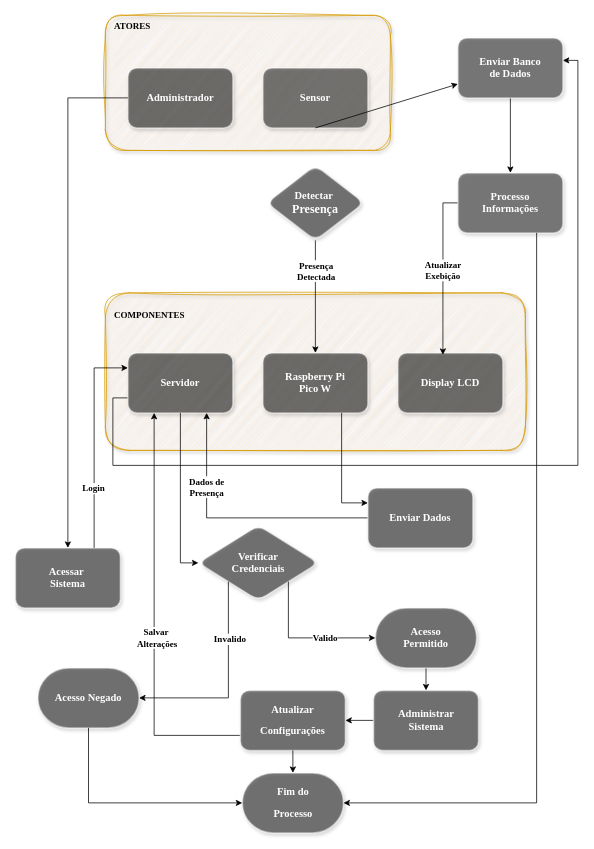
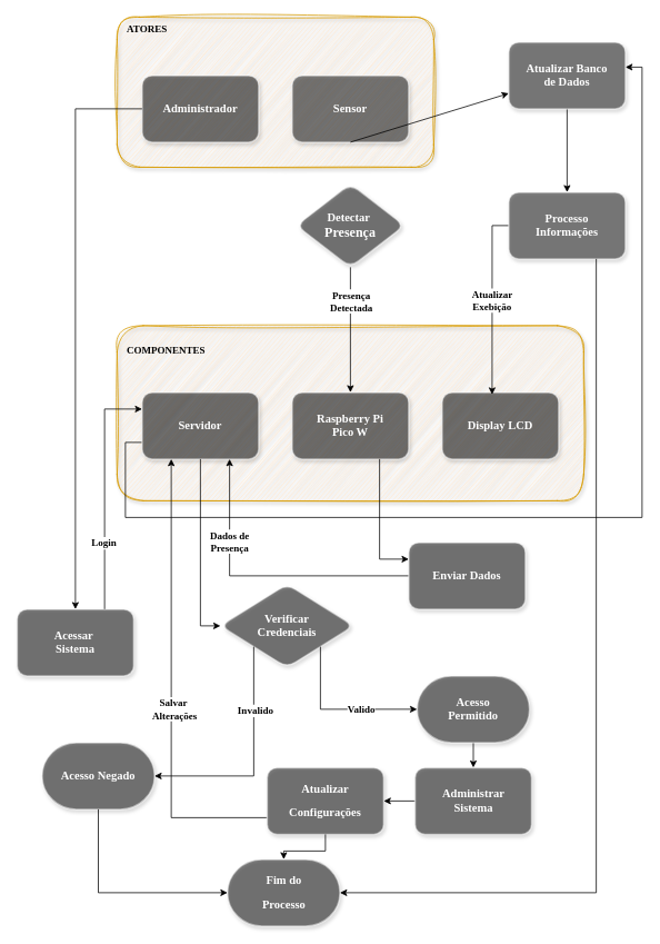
- <mxCell id="12" value="&lt;font style=&quot;font-size: 14px; color: rgb(255, 255, 255);&quot; face=&quot;Times New Roman&quot;&gt;&lt;b&gt;Enviar Banco&lt;/b&gt;&lt;/font&gt;&lt;div&gt;&lt;font style=&quot;font-size: 14px; color: rgb(255, 255, 255);&quot; face=&quot;Times New Roman&quot;&gt;&lt;b&gt;de Dados&lt;/b&gt;&lt;/font&gt;&lt;/div&gt;" style="rounded=1;whiteSpace=wrap;html=1;shadow=1;fillColor=light-dark(#0d0c0d, #392f3f);strokeColor=#FFFFFF;glass=0;fillStyle=auto;opacity=50;strokeWidth=2;shadowOpacity=25;" vertex="1" parent="1"><mxGeometry x="610" y="50" width="140" height="80" as="geometry" /></mxCell>
+ <mxCell id="12" value="&lt;font style=&quot;font-size: 14px; color: rgb(255, 255, 255);&quot; face=&quot;Times New Roman&quot;&gt;&lt;b&gt;Atualizar Banco&lt;/b&gt;&lt;/font&gt;&lt;div&gt;&lt;font style=&quot;font-size: 14px; color: rgb(255, 255, 255);&quot; face=&quot;Times New Roman&quot;&gt;&lt;b&gt;de Dados&lt;/b&gt;&lt;/font&gt;&lt;/div&gt;" style="rounded=1;whiteSpace=wrap;html=1;shadow=1;fillColor=light-dark(#0d0c0d, #392f3f);strokeColor=#FFFFFF;glass=0;fillStyle=auto;opacity=50;strokeWidth=2;shadowOpacity=25;" vertex="1" parent="1"><mxGeometry x="610" y="50" width="140" height="80" as="geometry" /></mxCell>
- <mxCell id="29" value="&lt;p&gt;&lt;font face=&quot;Times New Roman&quot; color=&quot;#ffffff&quot;&gt;&lt;span style=&quot;font-size: 14px;&quot;&gt;&lt;b&gt;Fim do&lt;/b&gt;&lt;/span&gt;&lt;/font&gt;&lt;/p&gt;&lt;p&gt;&lt;font face=&quot;Times New Roman&quot; color=&quot;#ffffff&quot;&gt;&lt;span style=&quot;font-size: 14px;&quot;&gt;&lt;b&gt;Processo&lt;/b&gt;&lt;/span&gt;&lt;/font&gt;&lt;/p&gt;" style="strokeWidth=2;html=1;shape=mxgraph.flowchart.terminator;whiteSpace=wrap;shadow=1;opacity=50;strokeColor=#FFFFFF;fillColor=#000000;align=center;" vertex="1" parent="1"><mxGeometry x="322.5" y="1030" width="135" height="80" as="geometry" /></mxCell>
+ <mxCell id="29" value="&lt;p&gt;&lt;font face=&quot;Times New Roman&quot; color=&quot;#ffffff&quot;&gt;&lt;span style=&quot;font-size: 14px;&quot;&gt;&lt;b&gt;Fim do&lt;/b&gt;&lt;/span&gt;&lt;/font&gt;&lt;/p&gt;&lt;p&gt;&lt;font face=&quot;Times New Roman&quot; color=&quot;#ffffff&quot;&gt;&lt;span style=&quot;font-size: 14px;&quot;&gt;&lt;b&gt;Processo&lt;/b&gt;&lt;/span&gt;&lt;/font&gt;&lt;/p&gt;" style="strokeWidth=2;html=1;shape=mxgraph.flowchart.terminator;whiteSpace=wrap;shadow=1;opacity=50;strokeColor=#FFFFFF;fillColor=#000000;align=center;" vertex="1" parent="1"><mxGeometry x="272.5" y="1030" width="135" height="80" as="geometry" /></mxCell>
